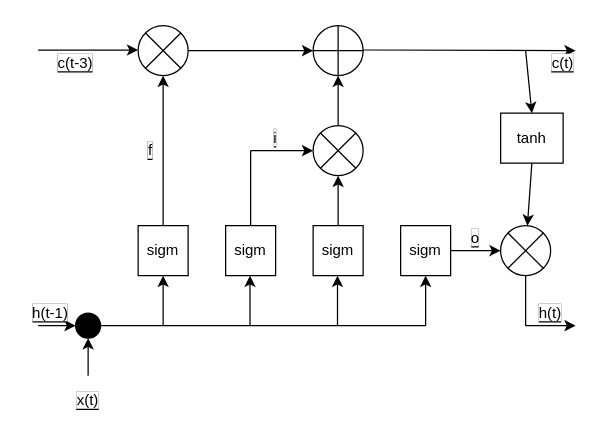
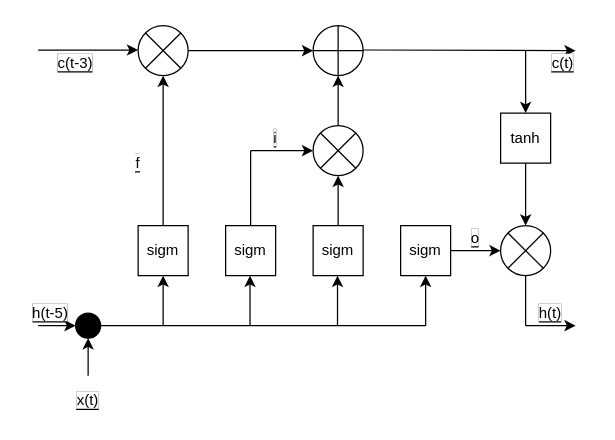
- <mxCell id="26" value="tanh" style="rounded=0;whiteSpace=wrap;html=1;" vertex="1" parent="1"><mxGeometry x="400" y="90" width="50" height="40" as="geometry" /></mxCell>
+ <mxCell id="26" value="tanh" style="rounded=0;whiteSpace=wrap;html=1;" vertex="1" parent="1"><mxGeometry x="400" y="90" width="40" height="40" as="geometry" /></mxCell>
- <mxCell id="43" value="&lt;span style=&quot;background-color: rgb(255 , 255 , 255)&quot;&gt;f&lt;/span&gt;" style="text;html=1;strokeColor=none;fillColor=none;align=center;verticalAlign=middle;whiteSpace=wrap;rounded=0;labelBackgroundColor=#000000;" vertex="1" parent="1"><mxGeometry x="100" y="110" width="40" height="20" as="geometry" /></mxCell>
+ <mxCell id="43" value="&lt;span style=&quot;background-color: rgb(255 , 255 , 255)&quot;&gt;f&lt;/span&gt;" style="text;html=1;strokeColor=none;fillColor=none;align=center;verticalAlign=middle;whiteSpace=wrap;rounded=0;labelBackgroundColor=#000000;" vertex="1" parent="1"><mxGeometry x="90" y="120" width="40" height="20" as="geometry" /></mxCell>
- <mxCell id="42" value="&lt;span style=&quot;background-color: rgb(255 , 255 , 255)&quot;&gt;h(t-1)&lt;/span&gt;" style="text;html=1;strokeColor=none;fillColor=none;align=center;verticalAlign=middle;whiteSpace=wrap;rounded=0;labelBackgroundColor=#000000;" vertex="1" parent="1"><mxGeometry x="20" y="240" width="40" height="20" as="geometry" /></mxCell>
+ <mxCell id="42" value="&lt;span style=&quot;background-color: rgb(255 , 255 , 255)&quot;&gt;h(t-5)&lt;/span&gt;" style="text;html=1;strokeColor=none;fillColor=none;align=center;verticalAlign=middle;whiteSpace=wrap;rounded=0;labelBackgroundColor=#000000;" vertex="1" parent="1"><mxGeometry x="20" y="240" width="40" height="20" as="geometry" /></mxCell>
